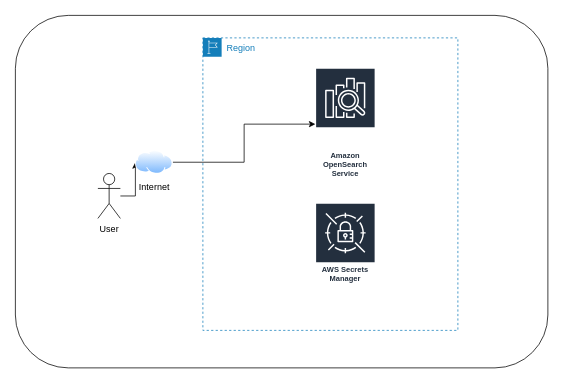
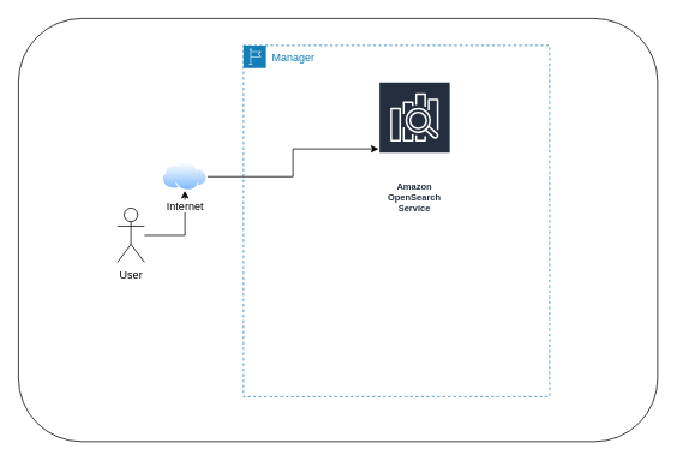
- <mxCell id="3" value="Region" style="points=[[0,0],[0.25,0],[0.5,0],[0.75,0],[1,0],[1,0.25],[1,0.5],[1,0.75],[1,1],[0.75,1],[0.5,1],[0.25,1],[0,1],[0,0.75],[0,0.5],[0,0.25]];outlineConnect=0;gradientColor=none;html=1;whiteSpace=wrap;fontSize=12;fontStyle=0;container=1;pointerEvents=0;collapsible=0;recursiveResize=0;shape=mxgraph.aws4.group;grIcon=mxgraph.aws4.group_region;strokeColor=#147EBA;fillColor=none;verticalAlign=top;align=left;spacingLeft=30;fontColor=#147EBA;dashed=1;" vertex="1" parent="1"><mxGeometry x="270" y="50" width="340" height="390" as="geometry" /></mxCell>
+ <mxCell id="3" value="Manager" style="points=[[0,0],[0.25,0],[0.5,0],[0.75,0],[1,0],[1,0.25],[1,0.5],[1,0.75],[1,1],[0.75,1],[0.5,1],[0.25,1],[0,1],[0,0.75],[0,0.5],[0,0.25]];outlineConnect=0;gradientColor=none;html=1;whiteSpace=wrap;fontSize=12;fontStyle=0;container=1;pointerEvents=0;collapsible=0;recursiveResize=0;shape=mxgraph.aws4.group;grIcon=mxgraph.aws4.group_region;strokeColor=#147EBA;fillColor=none;verticalAlign=top;align=left;spacingLeft=30;fontColor=#147EBA;dashed=1;" vertex="1" parent="1"><mxGeometry x="270" y="50" width="340" height="390" as="geometry" /></mxCell>
- <mxCell id="9" value="Internet" style="aspect=fixed;perimeter=ellipsePerimeter;html=1;align=center;shadow=0;dashed=0;spacingTop=3;image;image=img/lib/active_directory/internet_cloud.svg;" vertex="1" parent="1"><mxGeometry x="180" y="200" width="50" height="31.5" as="geometry" /></mxCell>
+ <mxCell id="9" value="Internet" style="aspect=fixed;perimeter=ellipsePerimeter;html=1;align=center;shadow=0;dashed=0;spacingTop=3;image;image=img/lib/active_directory/internet_cloud.svg;" vertex="1" parent="1"><mxGeometry x="180" y="180" width="50" height="31.5" as="geometry" /></mxCell>
- <mxCell id="5" value="AWS Secrets Manager" style="sketch=0;outlineConnect=0;fontColor=#232F3E;gradientColor=none;strokeColor=#ffffff;fillColor=#232F3E;dashed=0;verticalLabelPosition=middle;verticalAlign=bottom;align=center;html=1;whiteSpace=wrap;fontSize=10;fontStyle=1;spacing=3;shape=mxgraph.aws4.productIcon;prIcon=mxgraph.aws4.secrets_manager;" vertex="1" parent="3"><mxGeometry x="150" y="220" width="80" height="110" as="geometry" /></mxCell>
